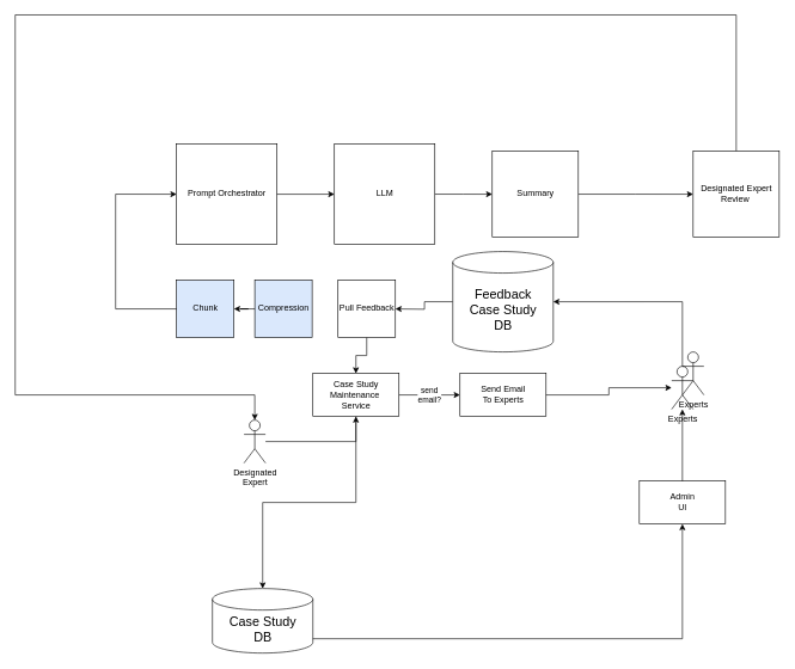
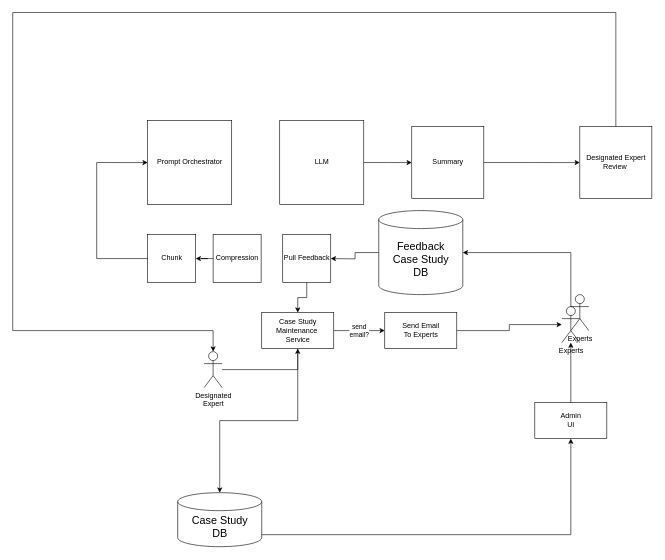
- <mxCell id="28" value="" style="edgeStyle=orthogonalEdgeStyle;rounded=0;orthogonalLoop=1;jettySize=auto;html=1;" parent="1" source="24" target="27" edge="1"><mxGeometry relative="1" as="geometry" /></mxCell>
- <mxCell id="22" value="Chunk" style="whiteSpace=wrap;html=1;aspect=fixed;fillColor=#dae8fc;" parent="1" vertex="1"><mxGeometry x="245.58" y="390.33" width="80" height="80" as="geometry" /></mxCell>
+ <mxCell id="22" value="Chunk" style="whiteSpace=wrap;html=1;aspect=fixed;" parent="1" vertex="1"><mxGeometry x="245.58" y="390.33" width="80" height="80" as="geometry" /></mxCell>
- <mxCell id="20" value="Compression" style="whiteSpace=wrap;html=1;aspect=fixed;fillColor=#dae8fc;" parent="1" vertex="1"><mxGeometry x="354.58" y="390.33" width="80" height="80" as="geometry" /></mxCell>
+ <mxCell id="20" value="Compression" style="whiteSpace=wrap;html=1;aspect=fixed;" parent="1" vertex="1"><mxGeometry x="354.58" y="390.33" width="80" height="80" as="geometry" /></mxCell>
